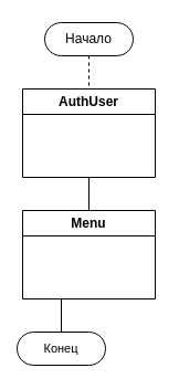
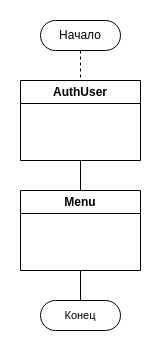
- <mxCell id="7" value="Конец" style="html=1;dashed=0;whiteSpace=wrap;shape=mxgraph.dfd.start;fontFamily=Helvetica;fontSize=11;fontColor=default;" vertex="1" parent="1"><mxGeometry x="15" y="300" width="80" height="30" as="geometry" /></mxCell>
+ <mxCell id="7" value="Конец" style="html=1;dashed=0;whiteSpace=wrap;shape=mxgraph.dfd.start;fontFamily=Helvetica;fontSize=11;fontColor=default;" vertex="1" parent="1"><mxGeometry x="40" y="300" width="80" height="30" as="geometry" /></mxCell>
